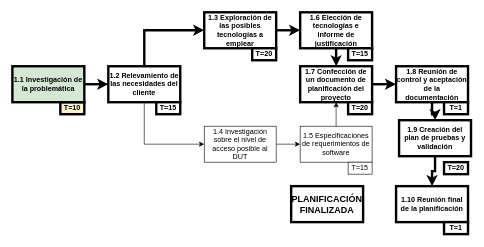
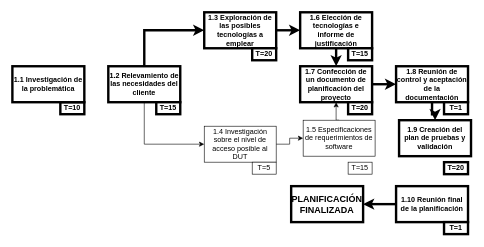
- <mxCell id="24" value="&lt;b&gt;1.1 Investigación de la problemática&lt;/b&gt;" style="rounded=0;whiteSpace=wrap;html=1;strokeWidth=4;fillColor=#d5e8d4;" parent="1" vertex="1"><mxGeometry x="20" y="110" width="120" height="60" as="geometry" /></mxCell>
+ <mxCell id="24" value="&lt;b&gt;1.1 Investigación de la problemática&lt;/b&gt;" style="rounded=0;whiteSpace=wrap;html=1;strokeWidth=4;" parent="1" vertex="1"><mxGeometry x="20" y="110" width="120" height="60" as="geometry" /></mxCell>
- <mxCell id="7" style="edgeStyle=orthogonalEdgeStyle;rounded=0;orthogonalLoop=1;jettySize=auto;html=1;exitX=1;exitY=0.5;exitDx=0;exitDy=0;strokeWidth=4;" parent="1" source="24" target="4" edge="1"><mxGeometry relative="1" as="geometry" /></mxCell>
- <mxCell id="23" value="&lt;b&gt;T=10&lt;/b&gt;" style="rounded=0;whiteSpace=wrap;html=1;strokeWidth=4;fillColor=#fff2cc;" parent="1" vertex="1"><mxGeometry x="100" y="170" width="40" height="20" as="geometry" /></mxCell>
+ <mxCell id="23" value="&lt;b&gt;T=10&lt;/b&gt;" style="rounded=0;whiteSpace=wrap;html=1;strokeWidth=4;" parent="1" vertex="1"><mxGeometry x="100" y="170" width="40" height="20" as="geometry" /></mxCell>
- <mxCell id="9" value="1.5 Especificaciones de requerimientos de software" style="rounded=0;whiteSpace=wrap;html=1;" parent="1" vertex="1"><mxGeometry x="500" y="210" width="120" height="60" as="geometry" /></mxCell>
+ <mxCell id="9" value="1.5 Especificaciones de requerimientos de software" style="rounded=0;whiteSpace=wrap;html=1;" parent="1" vertex="1"><mxGeometry x="505" y="200" width="120" height="60" as="geometry" /></mxCell>
+ <mxCell id="25" value="T=5" style="rounded=0;whiteSpace=wrap;html=1;strokeWidth=1;" parent="1" vertex="1"><mxGeometry x="420" y="270" width="40" height="20" as="geometry" /></mxCell>
- <mxCell id="18" style="edgeStyle=orthogonalEdgeStyle;rounded=0;orthogonalLoop=1;jettySize=auto;html=1;exitX=0.5;exitY=1;exitDx=0;exitDy=0;strokeWidth=4;" parent="1" source="19" target="21" edge="1"><mxGeometry relative="1" as="geometry" /></mxCell>
+ <mxCell id="20" style="edgeStyle=orthogonalEdgeStyle;rounded=0;orthogonalLoop=1;jettySize=auto;html=1;exitX=0;exitY=0.5;exitDx=0;exitDy=0;entryX=1;entryY=0.5;entryDx=0;entryDy=0;strokeWidth=4;" parent="1" source="21" target="22" edge="1"><mxGeometry relative="1" as="geometry" /></mxCell>
